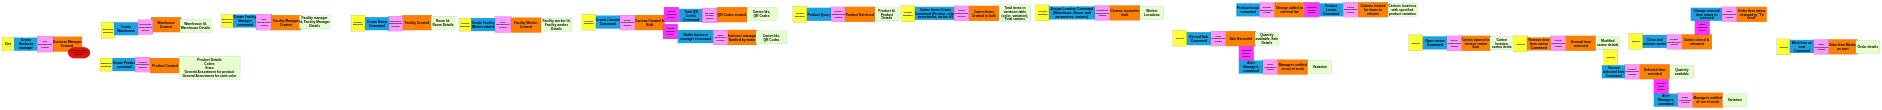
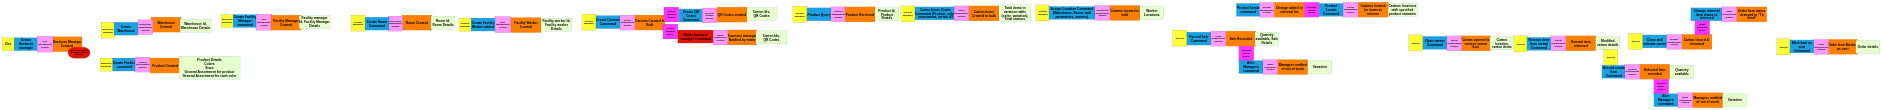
- <mxCell id="39" value="Total QR Codes Command" style="rounded=0;whiteSpace=wrap;html=1;fillColor=#1ba1e2;fontColor=#000000;strokeColor=#006EAF;textShadow=0;fontSize=33;fontStyle=1" parent="1" vertex="1"><mxGeometry x="6791" y="88" width="240" height="130" as="geometry" /></mxCell>
+ <mxCell id="39" value="Create QR Codes Command" style="rounded=0;whiteSpace=wrap;html=1;fillColor=#1ba1e2;fontColor=#000000;strokeColor=#006EAF;textShadow=0;fontSize=33;fontStyle=1" parent="1" vertex="1"><mxGeometry x="6791" y="88" width="240" height="130" as="geometry" /></mxCell>
- <mxCell id="16" value="Facility Created" style="rounded=0;whiteSpace=wrap;html=1;fontSize=33;fillColor=#FF8000;fontColor=#000000;strokeColor=#C73500;fontStyle=1" parent="1" vertex="1"><mxGeometry x="4020" y="150" width="300" height="150" as="geometry" /></mxCell>
+ <mxCell id="16" value="Room Created" style="rounded=0;whiteSpace=wrap;html=1;fontSize=33;fillColor=#FF8000;fontColor=#000000;strokeColor=#C73500;fontStyle=1" parent="1" vertex="1"><mxGeometry x="4020" y="150" width="300" height="150" as="geometry" /></mxCell>
- <mxCell id="43" value="Notify business manager Command" style="rounded=0;whiteSpace=wrap;html=1;fillColor=#1ba1e2;fontColor=#000000;strokeColor=#006EAF;textShadow=0;fontSize=33;fontStyle=1" parent="1" vertex="1"><mxGeometry x="6778" y="299" width="362" height="130" as="geometry" /></mxCell>
+ <mxCell id="43" value="Notify business manager Command" style="rounded=0;whiteSpace=wrap;html=1;fillColor=#e51400;fontColor=#000000;strokeColor=#006EAF;textShadow=0;fontSize=33;fontStyle=1;" parent="1" vertex="1"><mxGeometry x="6778" y="299" width="362" height="130" as="geometry" /></mxCell>
- <mxCell id="87" value="Remove item from carton Command" style="rounded=0;whiteSpace=wrap;html=1;fillColor=#ff8000;fontColor=#000000;strokeColor=#006EAF;textShadow=0;fontSize=33;fontStyle=1;" parent="1" vertex="1"><mxGeometry x="15270" y="372" width="240" height="130" as="geometry" /></mxCell>
+ <mxCell id="87" value="Remove item from carton Command" style="rounded=0;whiteSpace=wrap;html=1;fillColor=#1ba1e2;fontColor=#000000;strokeColor=#006EAF;textShadow=0;fontSize=33;fontStyle=1" parent="1" vertex="1"><mxGeometry x="15270" y="372" width="240" height="130" as="geometry" /></mxCell>
- <mxCell id="90" value="Record defected Item Command" style="rounded=0;whiteSpace=wrap;html=1;fillColor=#1ba1e2;fontColor=#000000;strokeColor=#006EAF;textShadow=0;fontSize=33;fontStyle=1" parent="1" vertex="1"><mxGeometry x="16020" y="651" width="240" height="130" as="geometry" /></mxCell>
+ <mxCell id="90" value="Record create Item Command" style="rounded=0;whiteSpace=wrap;html=1;fillColor=#1ba1e2;fontColor=#000000;strokeColor=#006EAF;textShadow=0;fontSize=33;fontStyle=1" parent="1" vertex="1"><mxGeometry x="16020" y="651" width="240" height="130" as="geometry" /></mxCell>
